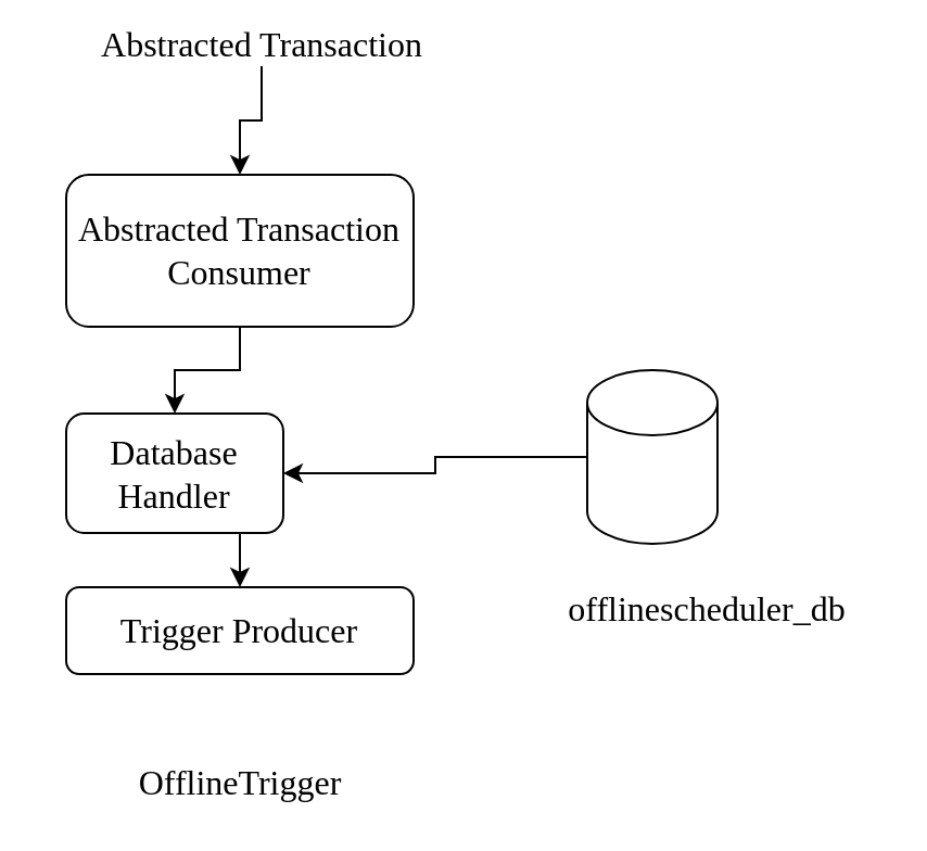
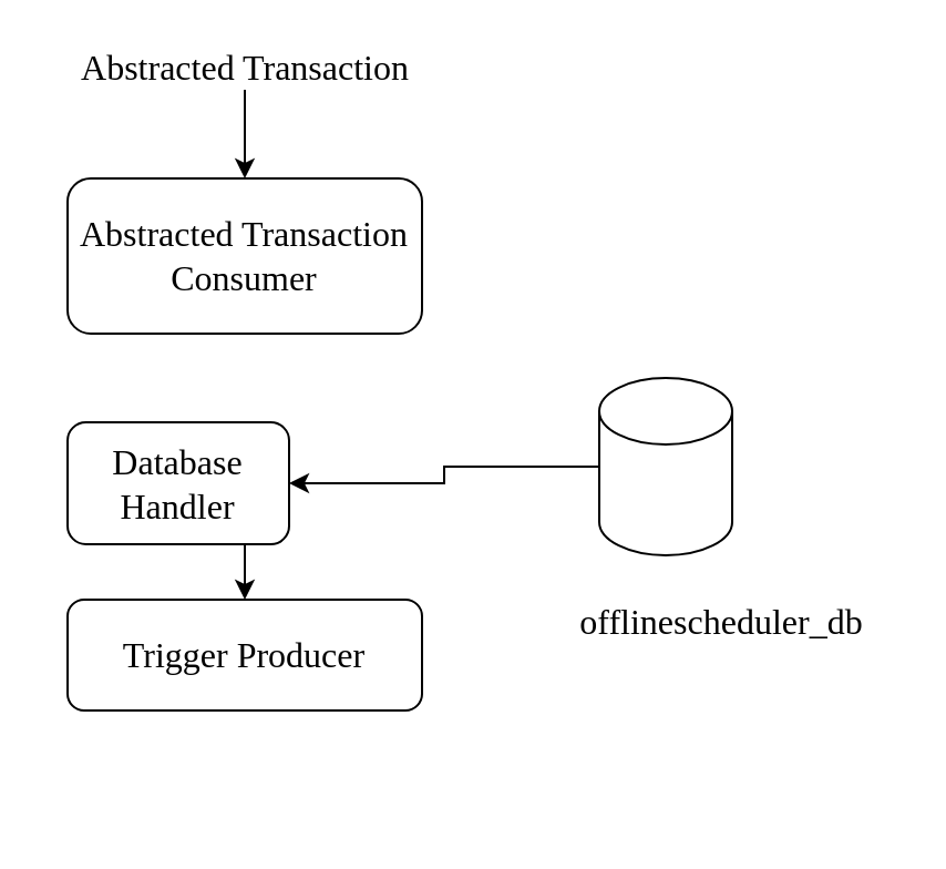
- <mxCell id="8" value="Abstracted Transaction" style="text;html=1;align=center;verticalAlign=middle;resizable=0;points=[];autosize=1;fontSize=16;fontFamily=Ubuntu;fontColor=#000000;" vertex="1" parent="1"><mxGeometry x="30" y="10" width="180" height="20" as="geometry" /></mxCell>
+ <mxCell id="8" value="Abstracted Transaction" style="text;html=1;align=center;verticalAlign=middle;resizable=0;points=[];autosize=1;fontSize=16;fontFamily=Ubuntu;fontColor=#000000;" vertex="1" parent="1"><mxGeometry x="20" y="20" width="180" height="20" as="geometry" /></mxCell>
- <mxCell id="2" style="edgeStyle=orthogonalEdgeStyle;rounded=0;orthogonalLoop=1;jettySize=auto;html=1;exitX=0.5;exitY=1;exitDx=0;exitDy=0;entryX=0.5;entryY=0;entryDx=0;entryDy=0;startArrow=none;startFill=0;strokeColor=#000000;fontFamily=Ubuntu;fontSource=https%3A%2F%2Ffonts.googleapis.com%2Fcss%3Ffamily%3DUbuntu;fontSize=16;fontColor=#000000;" edge="1" parent="1" source="3" target="5"><mxGeometry relative="1" as="geometry" /></mxCell>
- <mxCell id="6" value="Trigger Producer" style="rounded=1;whiteSpace=wrap;html=1;strokeColor=#000000;strokeWidth=1;fontFamily=Ubuntu;fontSource=https%3A%2F%2Ffonts.googleapis.com%2Fcss%3Ffamily%3DUbuntu;fontSize=16;fontColor=#000000;fillColor=none;" vertex="1" parent="1"><mxGeometry x="30" y="270" width="160" height="40" as="geometry" /></mxCell>
+ <mxCell id="6" value="Trigger Producer" style="rounded=1;whiteSpace=wrap;html=1;strokeColor=#000000;strokeWidth=1;fontFamily=Ubuntu;fontSource=https%3A%2F%2Ffonts.googleapis.com%2Fcss%3Ffamily%3DUbuntu;fontSize=16;fontColor=#000000;fillColor=none;" vertex="1" parent="1"><mxGeometry x="30" y="270" width="160" height="50" as="geometry" /></mxCell>
- <mxCell id="9" value="OfflineTrigger" style="text;html=1;align=center;verticalAlign=middle;resizable=0;points=[];autosize=1;fontSize=16;fontFamily=Ubuntu;fontColor=#000000;" vertex="1" parent="1"><mxGeometry x="50" y="350" width="120" height="20" as="geometry" /></mxCell>
